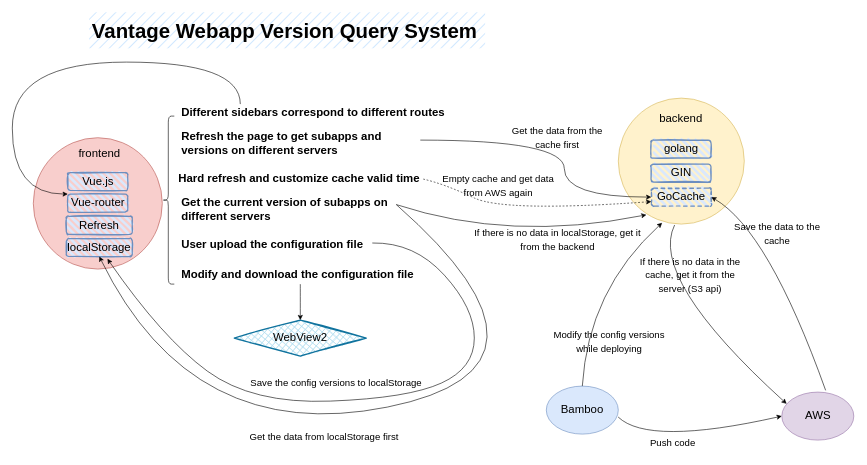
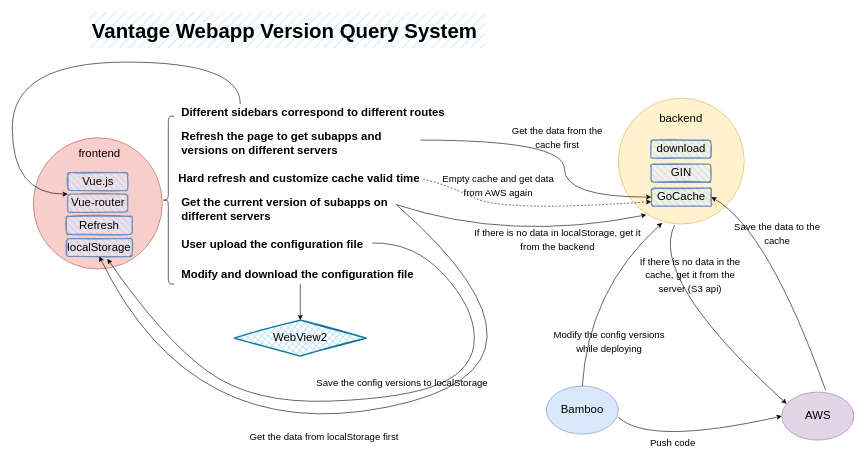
- <mxCell id="9" value="golang" style="rounded=1;whiteSpace=wrap;html=1;strokeWidth=2;fillWeight=4;hachureGap=8;hachureAngle=45;fillColor=#dae8fc;sketch=1;fontSize=19;strokeColor=#6c8ebf;" parent="1" vertex="1"><mxGeometry x="1084.5" y="233" width="100" height="30" as="geometry" /></mxCell>
+ <mxCell id="9" value="download" style="rounded=1;whiteSpace=wrap;html=1;strokeWidth=2;fillWeight=4;hachureGap=8;hachureAngle=45;fillColor=#dae8fc;sketch=1;fontSize=19;strokeColor=#6c8ebf;" parent="1" vertex="1"><mxGeometry x="1084.5" y="233" width="100" height="30" as="geometry" /></mxCell>
- <mxCell id="11" value="GoCache" style="rounded=1;whiteSpace=wrap;html=1;strokeWidth=2;fillWeight=4;hachureGap=8;hachureAngle=45;fillColor=#dae8fc;sketch=1;fontSize=19;strokeColor=#6c8ebf;dashed=1;" parent="1" vertex="1"><mxGeometry x="1085" y="313" width="100" height="30" as="geometry" /></mxCell>
+ <mxCell id="11" value="GoCache" style="rounded=1;whiteSpace=wrap;html=1;strokeWidth=2;fillWeight=4;hachureGap=8;hachureAngle=45;fillColor=#dae8fc;sketch=1;fontSize=19;strokeColor=#6c8ebf;" parent="1" vertex="1"><mxGeometry x="1085" y="313" width="100" height="30" as="geometry" /></mxCell>
- <mxCell id="35" value="&lt;font style=&quot;font-size: 16px;&quot;&gt;Save the config versions to localStorage&lt;/font&gt;" style="text;html=1;strokeColor=none;fillColor=none;align=center;verticalAlign=middle;whiteSpace=wrap;rounded=0;shadow=0;glass=0;fillStyle=auto;fontSize=19;fontColor=#000000;" parent="1" vertex="1"><mxGeometry x="380" y="623" width="360" height="30" as="geometry" /></mxCell>
+ <mxCell id="35" value="&lt;font style=&quot;font-size: 16px;&quot;&gt;Save the config versions to localStorage&lt;/font&gt;" style="text;html=1;strokeColor=none;fillColor=none;align=center;verticalAlign=middle;whiteSpace=wrap;rounded=0;shadow=0;glass=0;fillStyle=auto;fontSize=19;fontColor=#000000;" parent="1" vertex="1"><mxGeometry x="490" y="623" width="360" height="30" as="geometry" /></mxCell>
